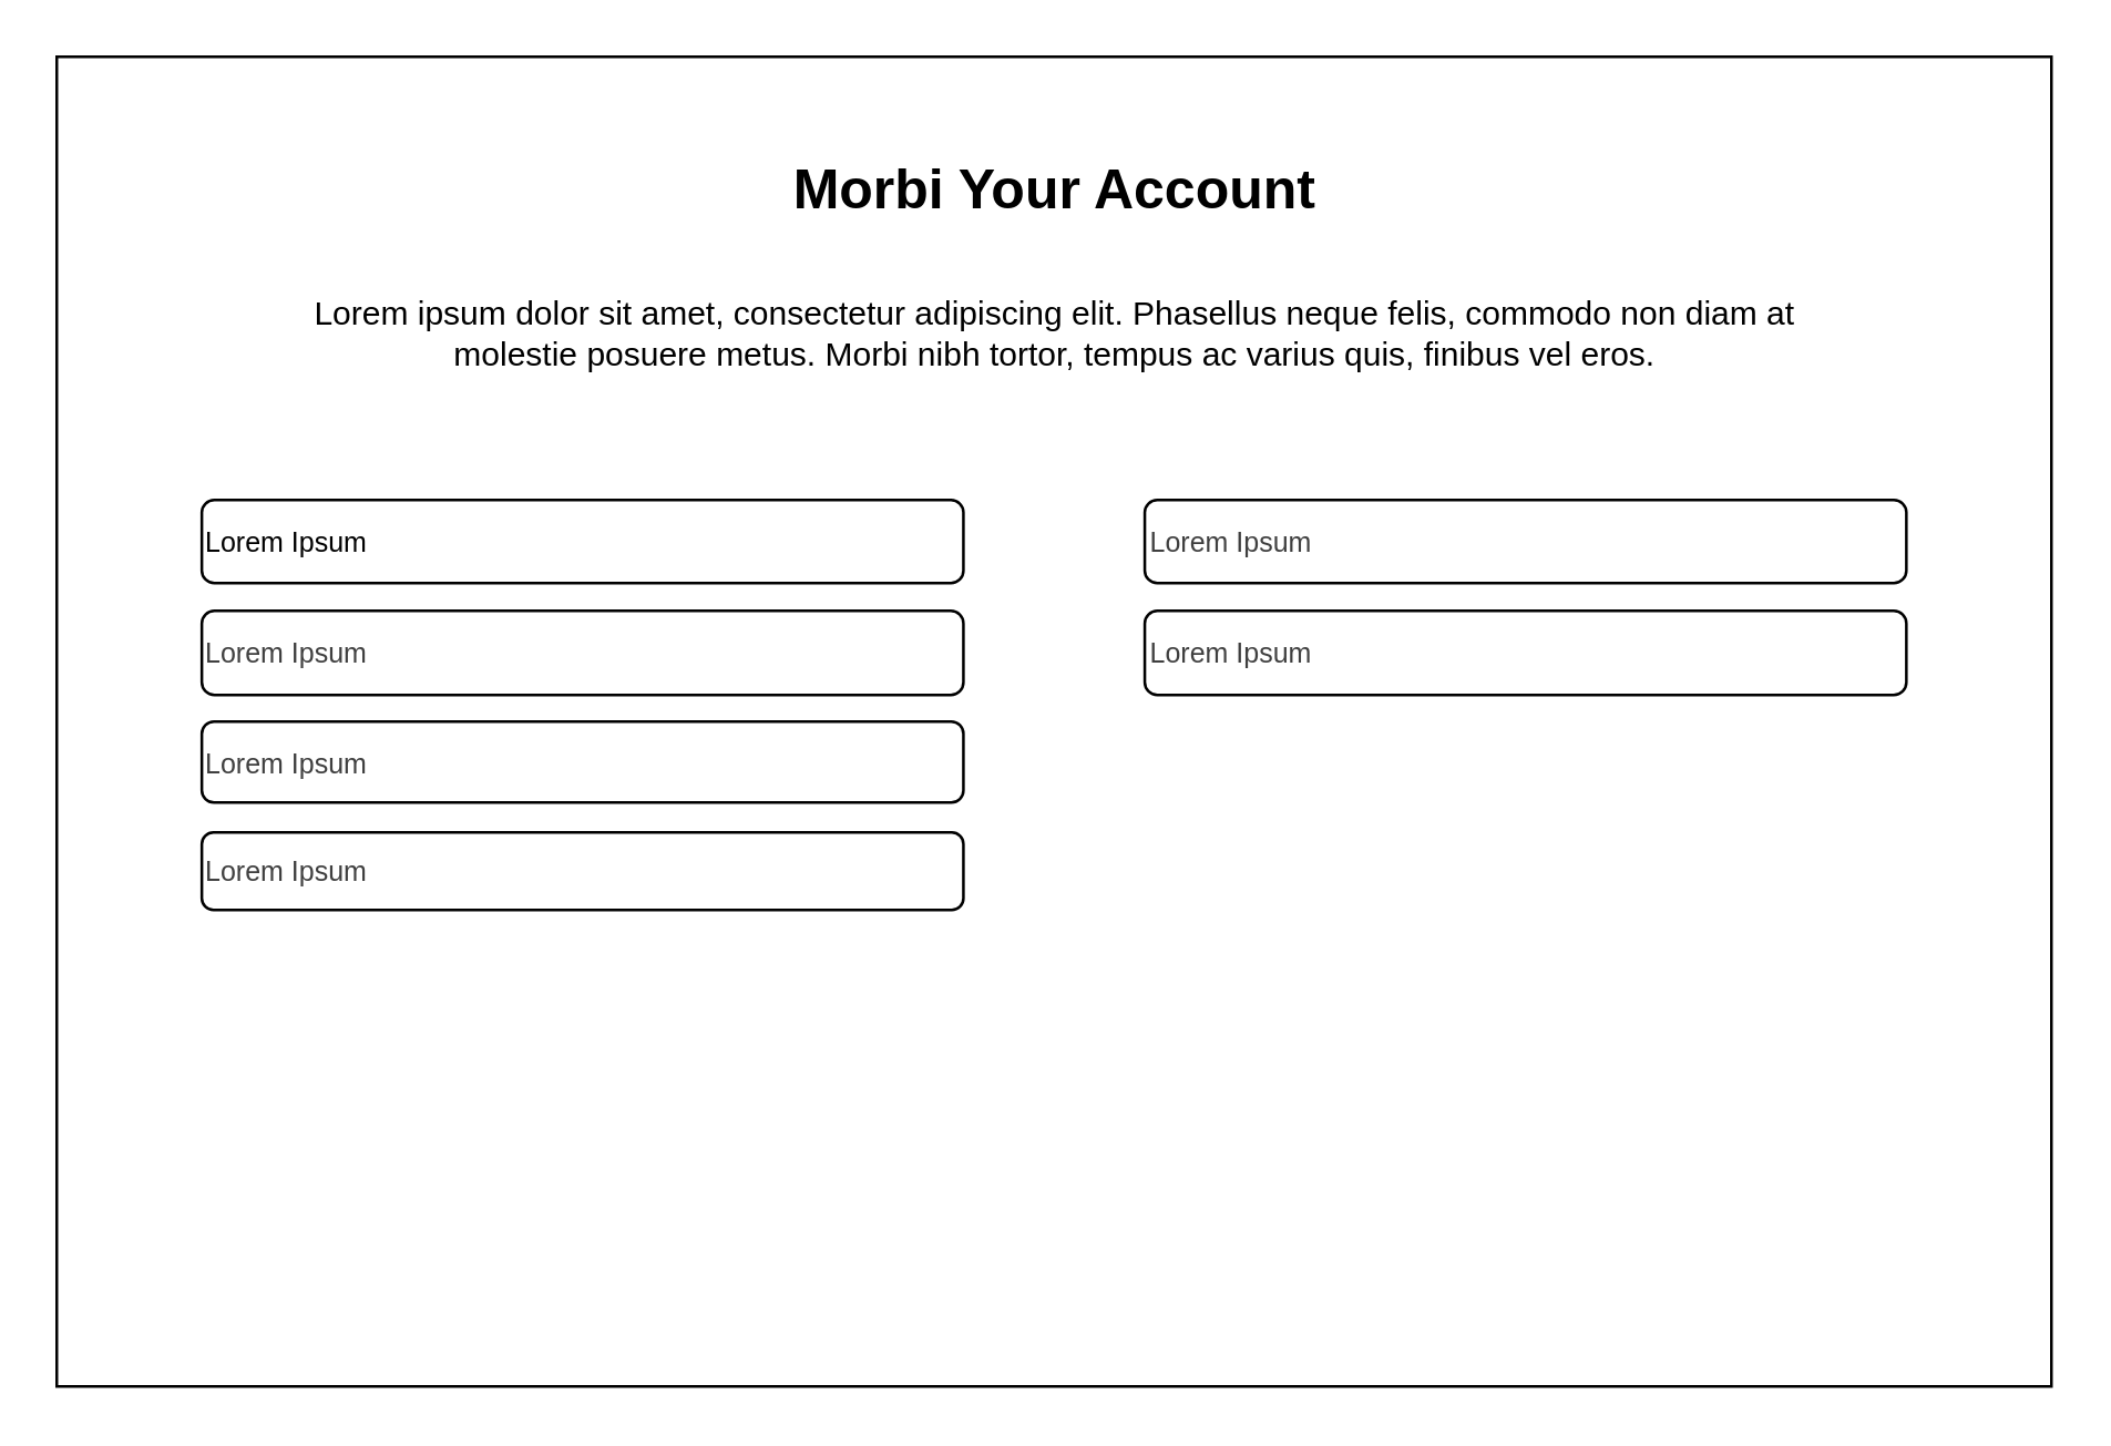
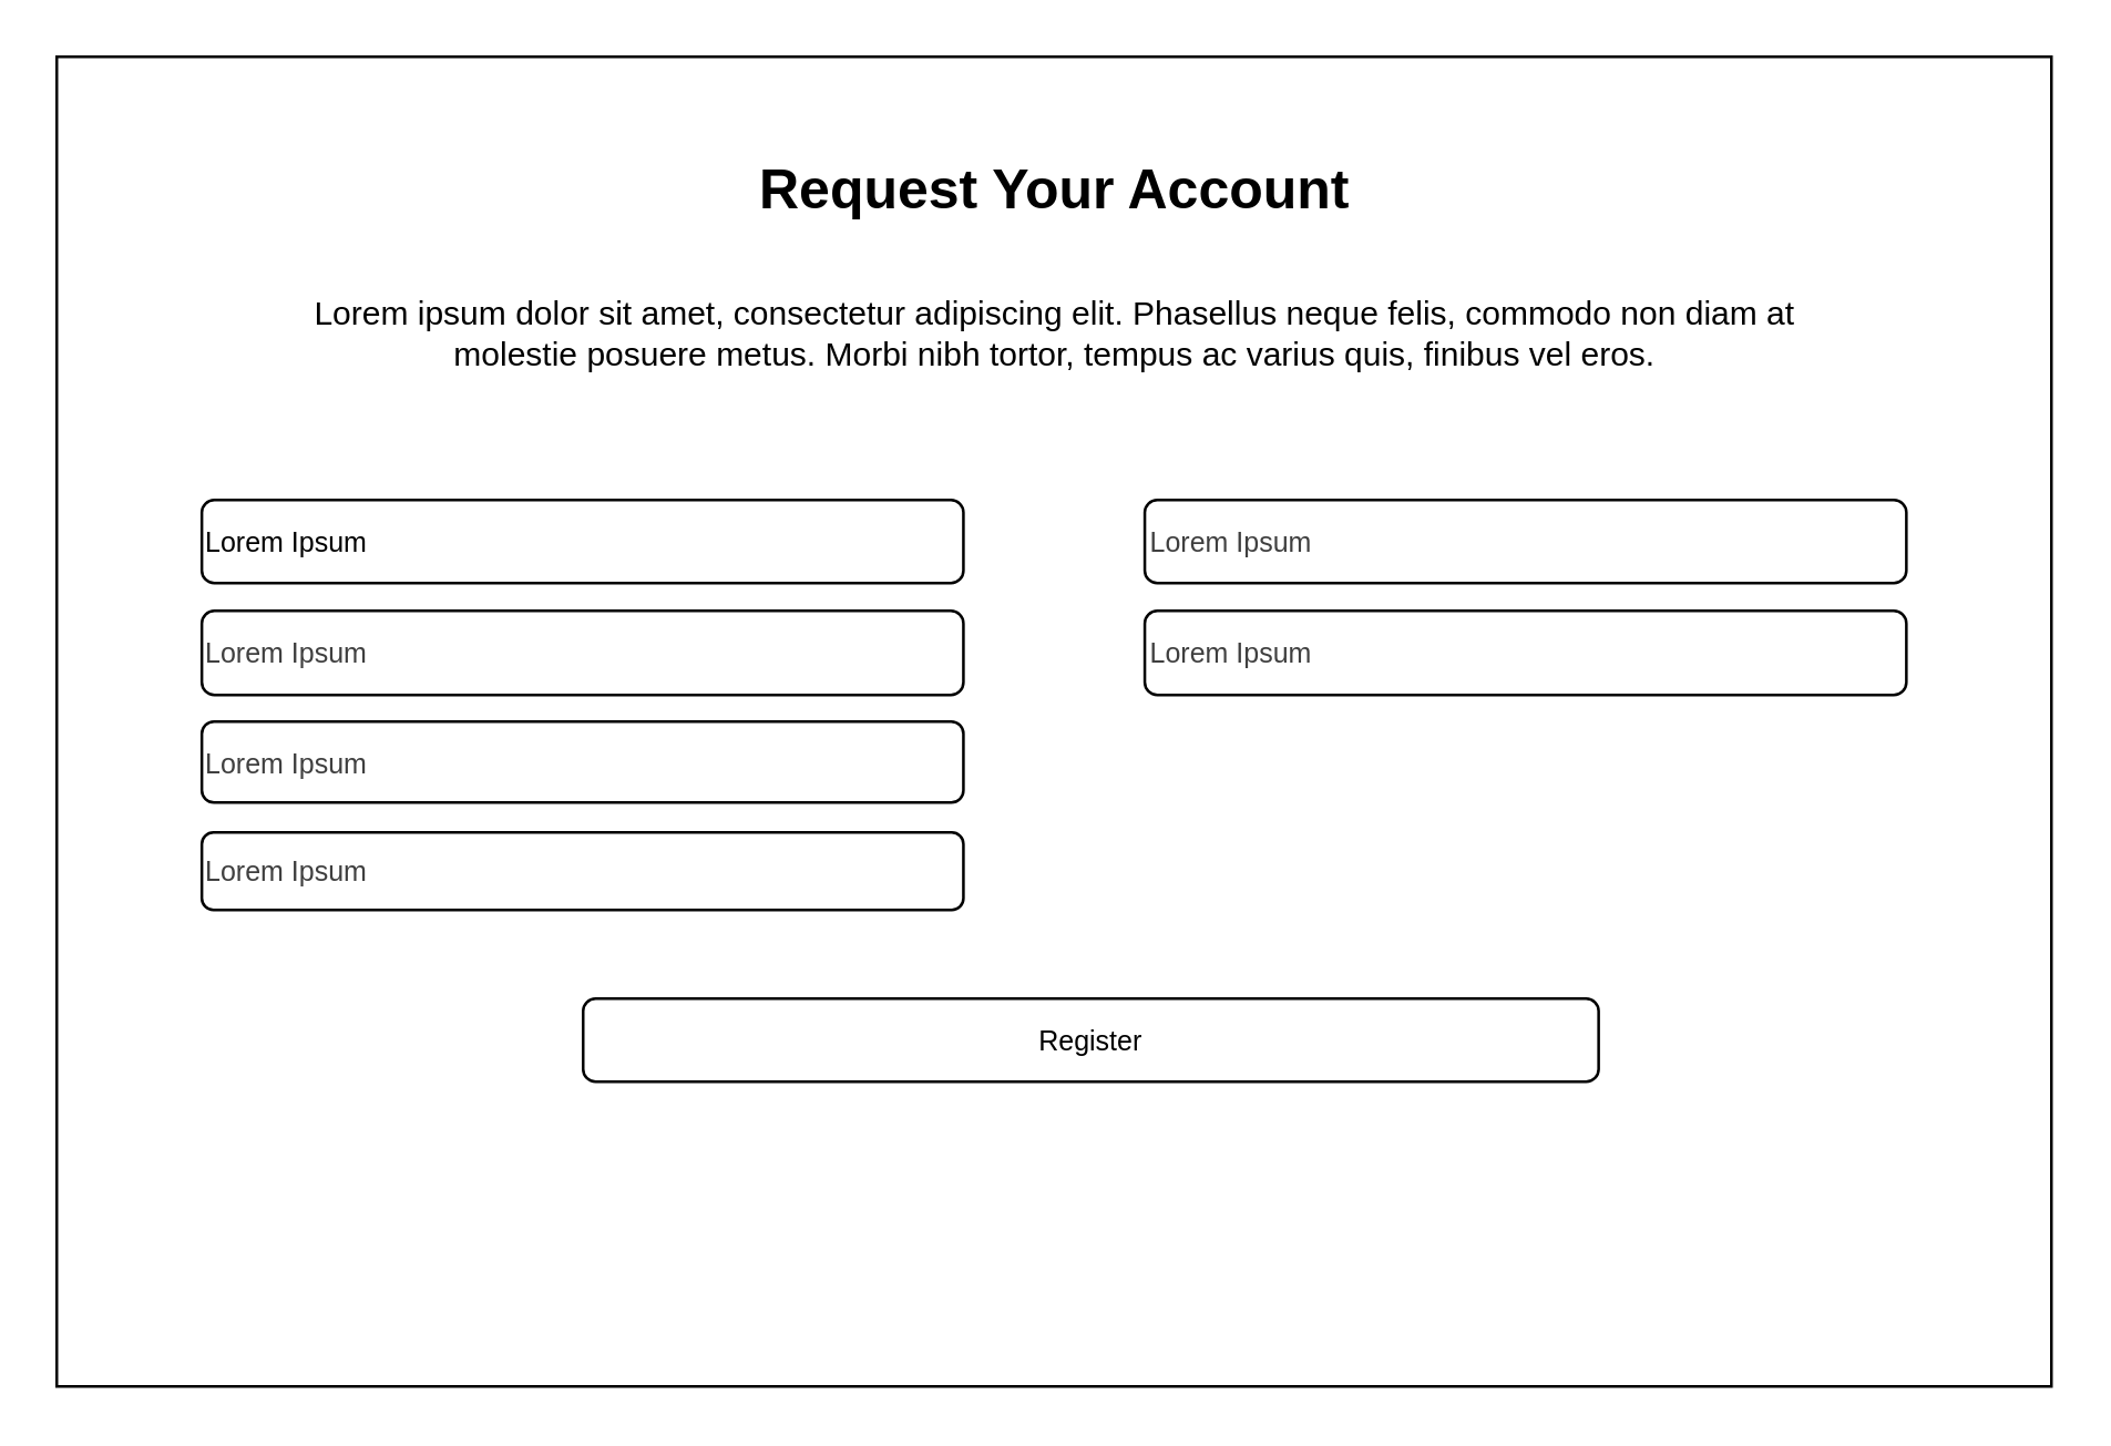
- <mxCell id="4" value="Morbi Your Account" style="text;html=1;align=center;verticalAlign=middle;resizable=0;points=[];autosize=1;strokeColor=none;fillColor=none;fontSize=20;fontStyle=1" vertex="1" parent="2"><mxGeometry x="250.002" y="27" width="220" height="40" as="geometry" /></mxCell>
+ <mxCell id="4" value="Request Your Account" style="text;html=1;align=center;verticalAlign=middle;resizable=0;points=[];autosize=1;strokeColor=none;fillColor=none;fontSize=20;fontStyle=1" vertex="1" parent="2"><mxGeometry x="250.002" y="27" width="220" height="40" as="geometry" /></mxCell>
+ <mxCell id="12" value="&lt;font size=&quot;1&quot;&gt;Register&lt;/font&gt;" style="rounded=1;whiteSpace=wrap;html=1;align=center;" vertex="1" parent="2"><mxGeometry x="190" y="340" width="366.55" height="30" as="geometry" /></mxCell>
